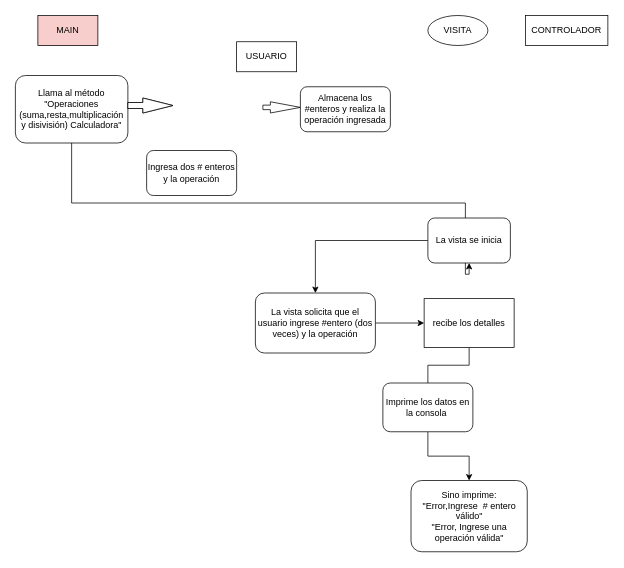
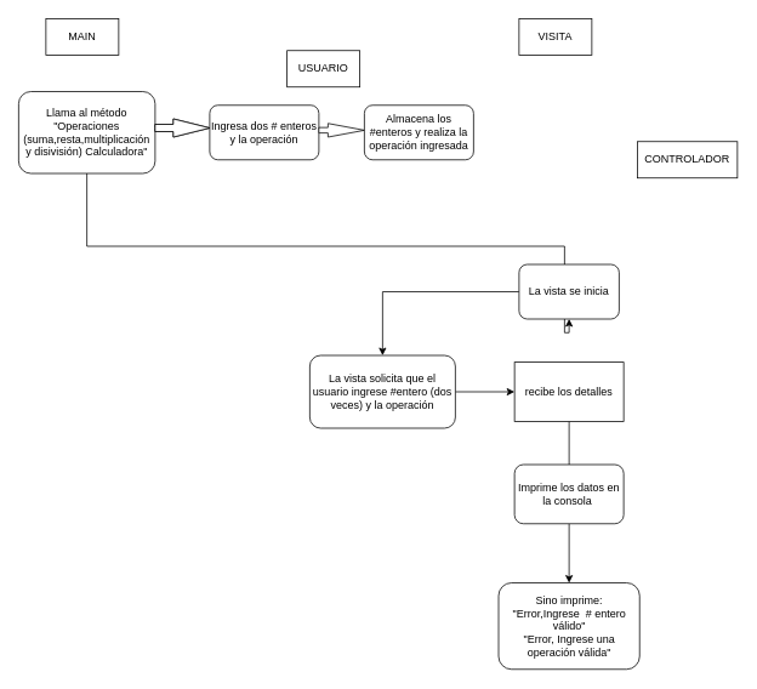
- <mxCell id="2" value="MAIN" style="rounded=0;whiteSpace=wrap;html=1;fillColor=#f8cecc;" vertex="1" parent="1"><mxGeometry x="50" y="20" width="80" height="40" as="geometry" /></mxCell>
+ <mxCell id="2" value="MAIN" style="rounded=0;whiteSpace=wrap;html=1;" vertex="1" parent="1"><mxGeometry x="50" y="20" width="80" height="40" as="geometry" /></mxCell>
- <mxCell id="4" value="VISITA" style="ellipse;whiteSpace=wrap;html=1;" vertex="1" parent="1"><mxGeometry x="570" y="20" width="80" height="40" as="geometry" /></mxCell>
+ <mxCell id="4" value="VISITA" style="rounded=0;whiteSpace=wrap;html=1;" vertex="1" parent="1"><mxGeometry x="570" y="20" width="80" height="40" as="geometry" /></mxCell>
- <mxCell id="5" value="CONTROLADOR" style="rounded=0;whiteSpace=wrap;html=1;" vertex="1" parent="1"><mxGeometry x="700" y="20" width="110" height="40" as="geometry" /></mxCell>
+ <mxCell id="5" value="CONTROLADOR" style="rounded=0;whiteSpace=wrap;html=1;" vertex="1" parent="1"><mxGeometry x="700" y="155" width="110" height="40" as="geometry" /></mxCell>
- <mxCell id="9" value="Ingresa dos # enteros y la operación" style="rounded=1;whiteSpace=wrap;html=1;" vertex="1" parent="1"><mxGeometry x="195" y="200" width="120" height="60" as="geometry" /></mxCell>
+ <mxCell id="9" value="Ingresa dos # enteros y la operación" style="rounded=1;whiteSpace=wrap;html=1;" vertex="1" parent="1"><mxGeometry x="230" y="115" width="120" height="60" as="geometry" /></mxCell>
- <mxCell id="20" value="Imprime los datos en la consola&amp;nbsp;" style="rounded=1;whiteSpace=wrap;html=1;" vertex="1" parent="1"><mxGeometry x="510" y="510" width="120" height="65" as="geometry" /></mxCell>
+ <mxCell id="20" value="Imprime los datos en la consola&amp;nbsp;" style="rounded=1;whiteSpace=wrap;html=1;" vertex="1" parent="1"><mxGeometry x="565" y="510" width="120" height="65" as="geometry" /></mxCell>
